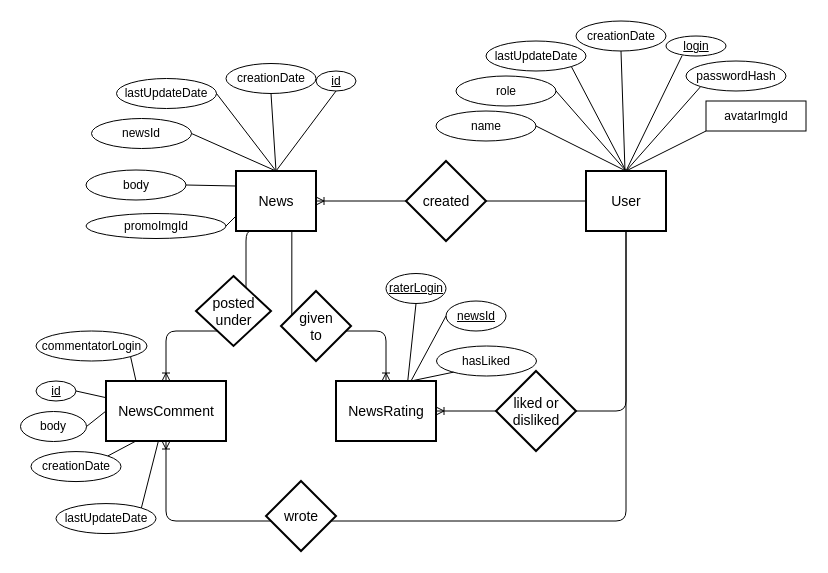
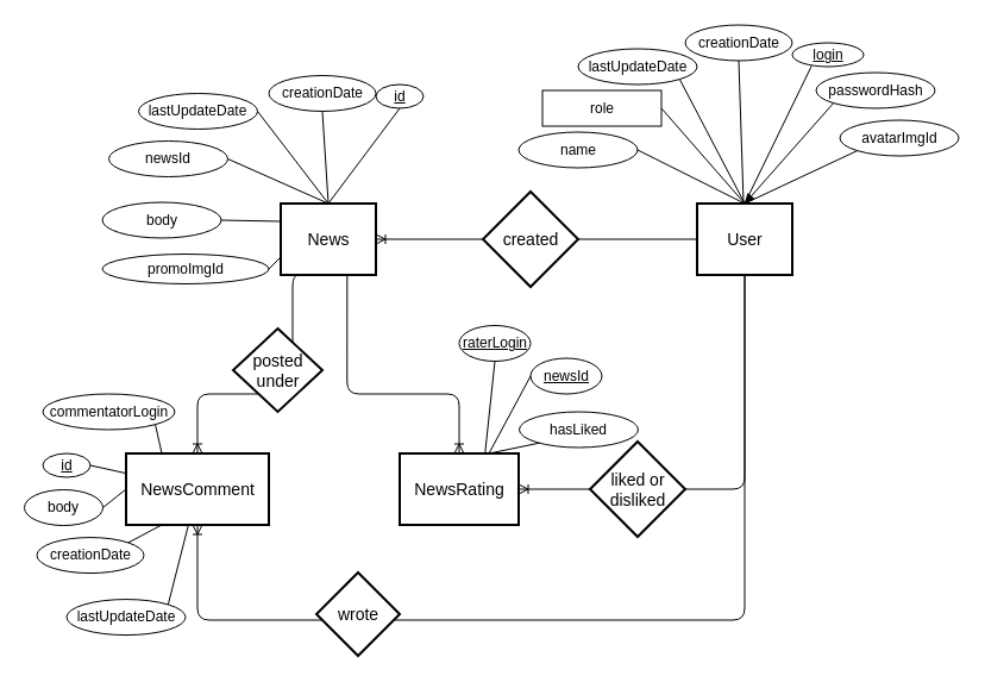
- <mxCell id="19" value="role" style="ellipse;whiteSpace=wrap;html=1;" parent="1" vertex="1"><mxGeometry x="455.5" y="75.5" width="100" height="30" as="geometry" /></mxCell>
+ <mxCell id="19" value="role" style="whiteSpace=wrap;html=1;rounded=0;" parent="1" vertex="1"><mxGeometry x="455.5" y="75.5" width="100" height="30" as="geometry" /></mxCell>
- <mxCell id="22" value="avatarImgId" style="whiteSpace=wrap;html=1;rounded=0;" parent="1" vertex="1"><mxGeometry x="705.5" y="100.5" width="100" height="30" as="geometry" /></mxCell>
+ <mxCell id="22" value="avatarImgId" style="ellipse;whiteSpace=wrap;html=1;" parent="1" vertex="1"><mxGeometry x="705.5" y="100.5" width="100" height="30" as="geometry" /></mxCell>
- <mxCell id="28" value="" style="endArrow=none;html=1;exitX=0;exitY=1;exitDx=0;exitDy=0;entryX=0.5;entryY=0;entryDx=0;entryDy=0;" parent="1" source="21" target="3" edge="1"><mxGeometry width="50" height="50" relative="1" as="geometry"><mxPoint x="585.5" y="175.5" as="sourcePoint" /><mxPoint x="675.5" y="220.5" as="targetPoint" /></mxGeometry></mxCell>
+ <mxCell id="28" value="" style="endArrow=block;html=1;exitX=0;exitY=1;exitDx=0;exitDy=0;entryX=0.5;entryY=0;entryDx=0;entryDy=0;" parent="1" source="21" target="3" edge="1"><mxGeometry width="50" height="50" relative="1" as="geometry"><mxPoint x="585.5" y="175.5" as="sourcePoint" /><mxPoint x="675.5" y="220.5" as="targetPoint" /></mxGeometry></mxCell>
- <mxCell id="13" value="given&lt;br&gt;to" style="shape=rhombus;strokeWidth=2;fontSize=17;perimeter=rhombusPerimeter;whiteSpace=wrap;html=1;align=center;fontSize=14;" parent="1" vertex="1"><mxGeometry x="280.5" y="290.5" width="70" height="70" as="geometry" /></mxCell>
